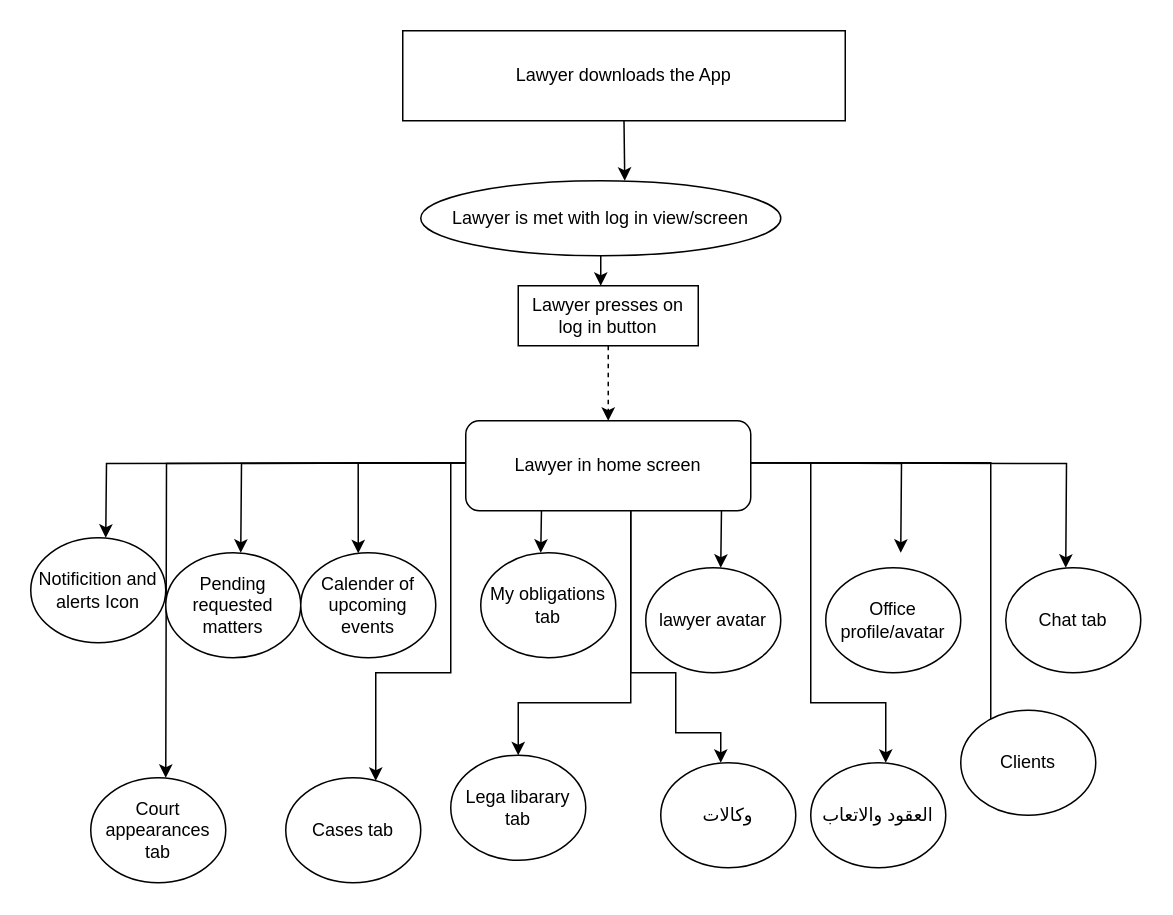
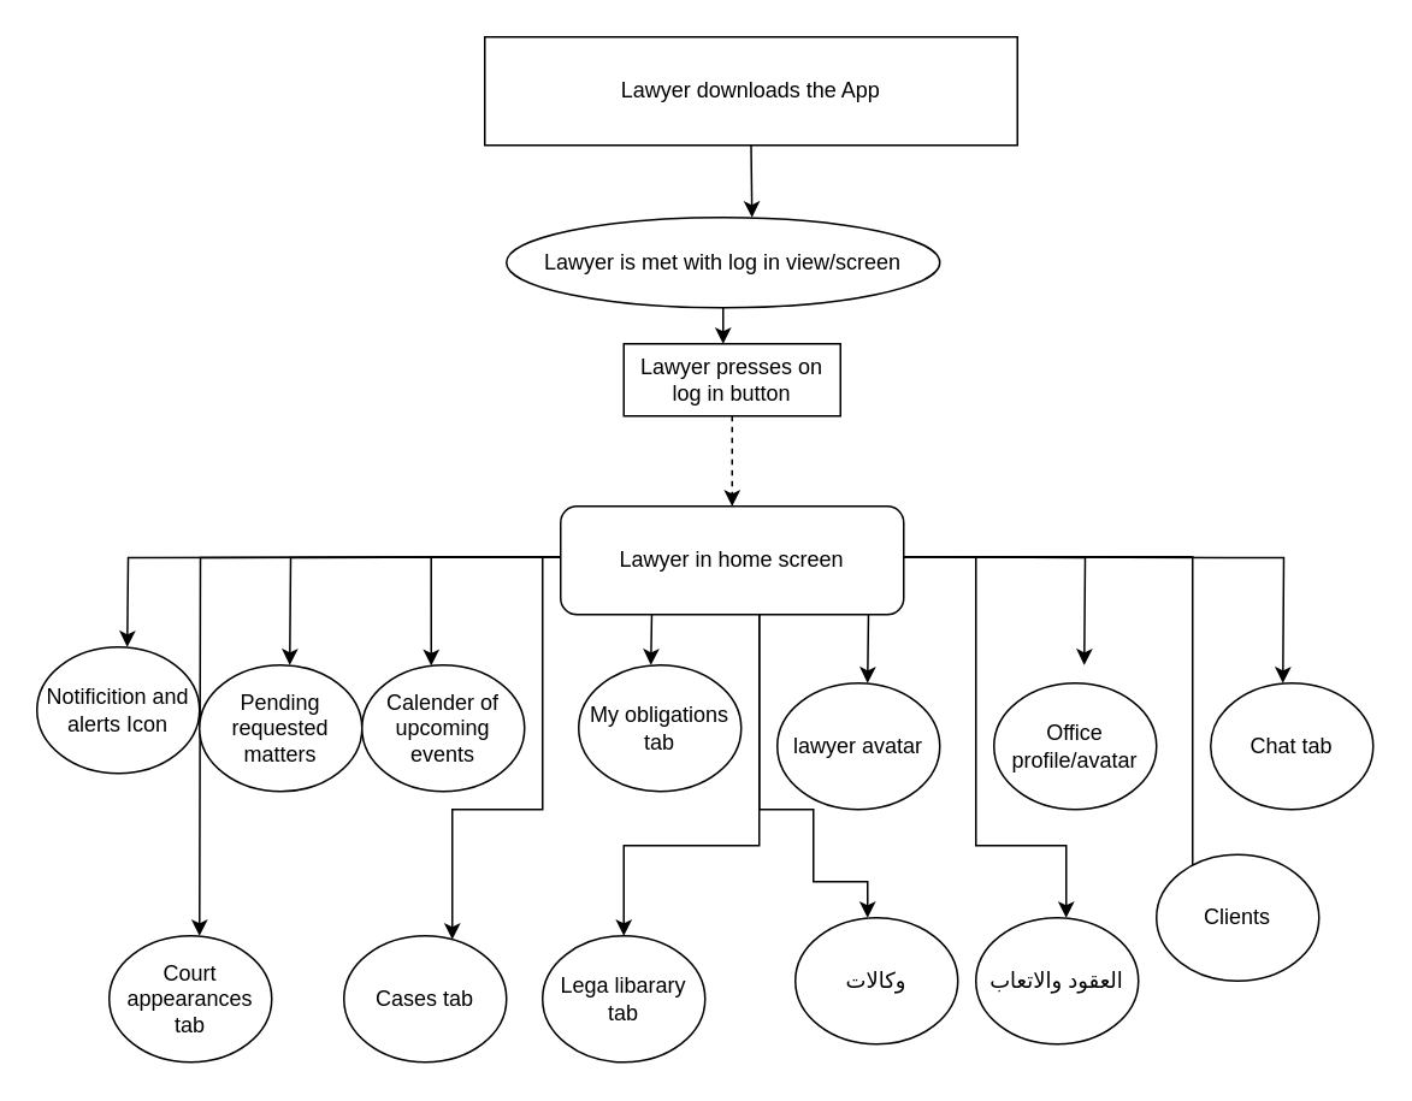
- <mxCell id="29" value="Lega libarary tab" style="ellipse;whiteSpace=wrap;html=1;" vertex="1" parent="1"><mxGeometry x="300" y="503" width="90" height="70" as="geometry" /></mxCell>
+ <mxCell id="29" value="Lega libarary tab" style="ellipse;whiteSpace=wrap;html=1;" vertex="1" parent="1"><mxGeometry x="300" y="518" width="90" height="70" as="geometry" /></mxCell>
